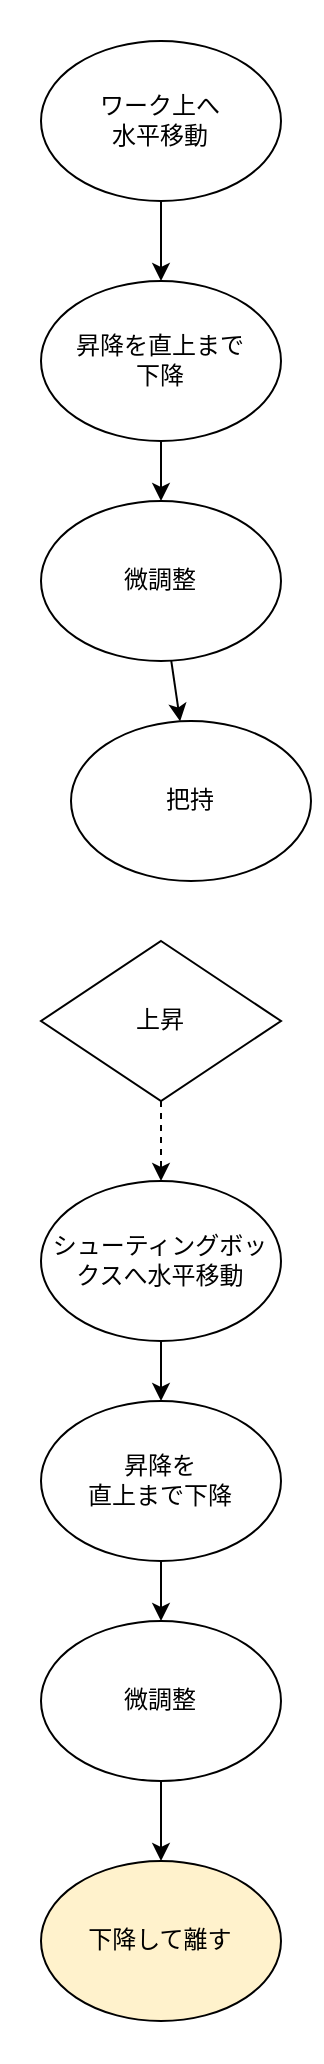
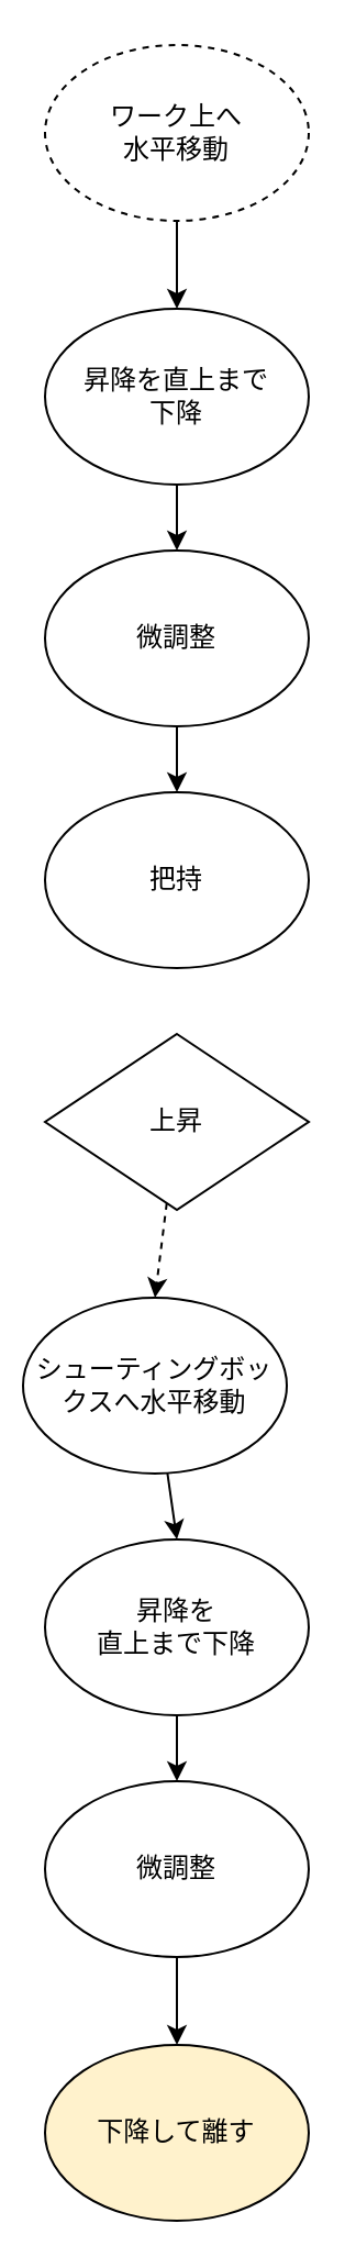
- <mxCell id="3" value="ワーク上へ&lt;br&gt;水平移動" style="ellipse;whiteSpace=wrap;html=1;" vertex="1" parent="1"><mxGeometry x="20" y="20" width="120" height="80" as="geometry" /></mxCell>
+ <mxCell id="3" value="ワーク上へ&lt;br&gt;水平移動" style="ellipse;whiteSpace=wrap;html=1;dashed=1;" vertex="1" parent="1"><mxGeometry x="20" y="20" width="120" height="80" as="geometry" /></mxCell>
- <mxCell id="8" value="把持" style="ellipse;whiteSpace=wrap;html=1;" vertex="1" parent="1"><mxGeometry x="35" y="360" width="120" height="80" as="geometry" /></mxCell>
+ <mxCell id="8" value="把持" style="ellipse;whiteSpace=wrap;html=1;" vertex="1" parent="1"><mxGeometry x="20" y="360" width="120" height="80" as="geometry" /></mxCell>
- <mxCell id="12" value="シューティングボックスへ水平移動" style="ellipse;whiteSpace=wrap;html=1;" vertex="1" parent="1"><mxGeometry x="20" y="590" width="120" height="80" as="geometry" /></mxCell>
+ <mxCell id="12" value="シューティングボックスへ水平移動" style="ellipse;whiteSpace=wrap;html=1;" vertex="1" parent="1"><mxGeometry x="10" y="590" width="120" height="80" as="geometry" /></mxCell>
